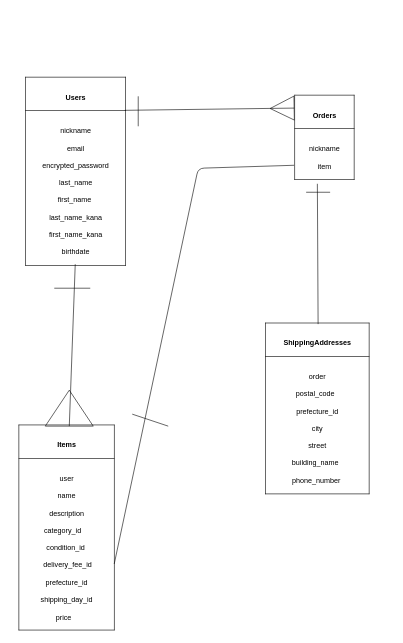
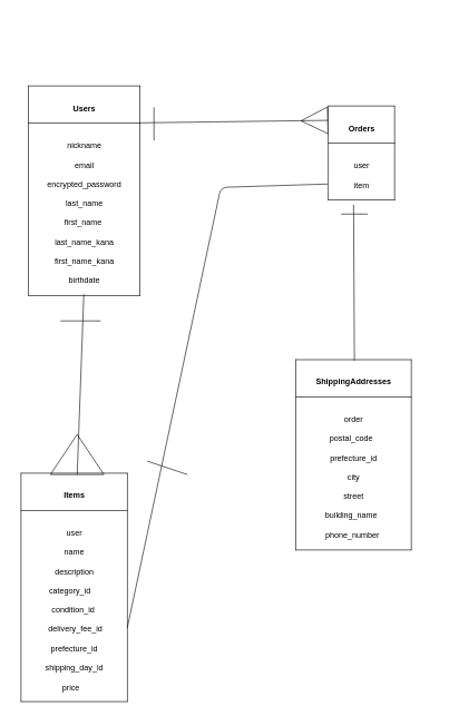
- <mxCell id="2" value="&lt;table style=&quot;border-collapse:collapse;border:none;mso-border-alt:solid windowtext .5pt;&#10; mso-yfti-tbllook:1184;mso-table-lspace:9.0pt;margin-left:6.75pt;mso-table-rspace:&#10; 9.0pt;margin-right:6.75pt;mso-table-anchor-vertical:paragraph;mso-table-anchor-horizontal:&#10; page;mso-table-left:183.7pt;mso-table-top:.7pt;mso-padding-alt:0in 5.4pt 0in 5.4pt&quot; align=&quot;left&quot; cellpadding=&quot;0&quot; cellspacing=&quot;0&quot; border=&quot;1&quot; class=&quot;MsoTableGrid&quot;&gt;&#10; &lt;tbody&gt;&lt;tr style=&quot;mso-yfti-irow:0;mso-yfti-firstrow:yes;height:4.4pt&quot;&gt;&#10;  &lt;td style=&quot;width:86.25pt;border:solid windowtext 1.0pt;&#10;  mso-border-alt:solid windowtext .5pt;padding:0in 5.4pt 0in 5.4pt;height:4.4pt&quot; valign=&quot;top&quot; width=&quot;115&quot;&gt;&#10;  &lt;p style=&quot;margin-bottom:0in;text-align:center;&#10;  line-height:normal;mso-element:frame;mso-element-frame-hspace:9.0pt;&#10;  mso-element-wrap:around;mso-element-anchor-vertical:paragraph;mso-element-anchor-horizontal:&#10;  page;mso-element-left:183.75pt;mso-element-top:.7pt;mso-height-rule:exactly&quot; align=&quot;center&quot; class=&quot;MsoNormal&quot;&gt;&lt;b&gt;Orders&lt;/b&gt;&lt;/p&gt;&#10;  &lt;/td&gt;&#10; &lt;/tr&gt;&#10; &lt;tr style=&quot;mso-yfti-irow:1;mso-yfti-lastrow:yes;height:32.05pt&quot;&gt;&#10;  &lt;td style=&quot;width:86.25pt;border:solid windowtext 1.0pt;&#10;  border-top:none;mso-border-top-alt:solid windowtext .5pt;mso-border-alt:solid windowtext .5pt;&#10;  padding:0in 5.4pt 0in 5.4pt;height:32.05pt&quot; valign=&quot;top&quot; width=&quot;115&quot;&gt;&#10;  &lt;p style=&quot;margin-bottom:0in;text-align:center;&#10;  line-height:normal;mso-element:frame;mso-element-frame-hspace:9.0pt;&#10;  mso-element-wrap:around;mso-element-anchor-vertical:paragraph;mso-element-anchor-horizontal:&#10;  page;mso-element-left:183.75pt;mso-element-top:.7pt;mso-height-rule:exactly&quot; align=&quot;center&quot; class=&quot;MsoNormal&quot;&gt;nickname&lt;br&gt;&#10;  item&lt;/p&gt;&#10;  &lt;/td&gt;&#10; &lt;/tr&gt;&#10;&lt;/tbody&gt;&lt;/table&gt;" style="text;whiteSpace=wrap;html=1;" parent="1" vertex="1"><mxGeometry x="480" y="50" width="120" height="260" as="geometry" /></mxCell>
+ <mxCell id="2" value="&lt;table style=&quot;border-collapse:collapse;border:none;mso-border-alt:solid windowtext .5pt;&#10; mso-yfti-tbllook:1184;mso-table-lspace:9.0pt;margin-left:6.75pt;mso-table-rspace:&#10; 9.0pt;margin-right:6.75pt;mso-table-anchor-vertical:paragraph;mso-table-anchor-horizontal:&#10; page;mso-table-left:183.7pt;mso-table-top:.7pt;mso-padding-alt:0in 5.4pt 0in 5.4pt&quot; align=&quot;left&quot; cellpadding=&quot;0&quot; cellspacing=&quot;0&quot; border=&quot;1&quot; class=&quot;MsoTableGrid&quot;&gt;&#10; &lt;tbody&gt;&lt;tr style=&quot;mso-yfti-irow:0;mso-yfti-firstrow:yes;height:4.4pt&quot;&gt;&#10;  &lt;td style=&quot;width:86.25pt;border:solid windowtext 1.0pt;&#10;  mso-border-alt:solid windowtext .5pt;padding:0in 5.4pt 0in 5.4pt;height:4.4pt&quot; valign=&quot;top&quot; width=&quot;115&quot;&gt;&#10;  &lt;p style=&quot;margin-bottom:0in;text-align:center;&#10;  line-height:normal;mso-element:frame;mso-element-frame-hspace:9.0pt;&#10;  mso-element-wrap:around;mso-element-anchor-vertical:paragraph;mso-element-anchor-horizontal:&#10;  page;mso-element-left:183.75pt;mso-element-top:.7pt;mso-height-rule:exactly&quot; align=&quot;center&quot; class=&quot;MsoNormal&quot;&gt;&lt;b&gt;Orders&lt;/b&gt;&lt;/p&gt;&#10;  &lt;/td&gt;&#10; &lt;/tr&gt;&#10; &lt;tr style=&quot;mso-yfti-irow:1;mso-yfti-lastrow:yes;height:32.05pt&quot;&gt;&#10;  &lt;td style=&quot;width:86.25pt;border:solid windowtext 1.0pt;&#10;  border-top:none;mso-border-top-alt:solid windowtext .5pt;mso-border-alt:solid windowtext .5pt;&#10;  padding:0in 5.4pt 0in 5.4pt;height:32.05pt&quot; valign=&quot;top&quot; width=&quot;115&quot;&gt;&#10;  &lt;p style=&quot;margin-bottom:0in;text-align:center;&#10;  line-height:normal;mso-element:frame;mso-element-frame-hspace:9.0pt;&#10;  mso-element-wrap:around;mso-element-anchor-vertical:paragraph;mso-element-anchor-horizontal:&#10;  page;mso-element-left:183.75pt;mso-element-top:.7pt;mso-height-rule:exactly&quot; align=&quot;center&quot; class=&quot;MsoNormal&quot;&gt;user&lt;br&gt;&#10;  item&lt;/p&gt;&#10;  &lt;/td&gt;&#10; &lt;/tr&gt;&#10;&lt;/tbody&gt;&lt;/table&gt;" style="text;whiteSpace=wrap;html=1;" parent="1" vertex="1"><mxGeometry x="480" y="50" width="120" height="260" as="geometry" /></mxCell>
